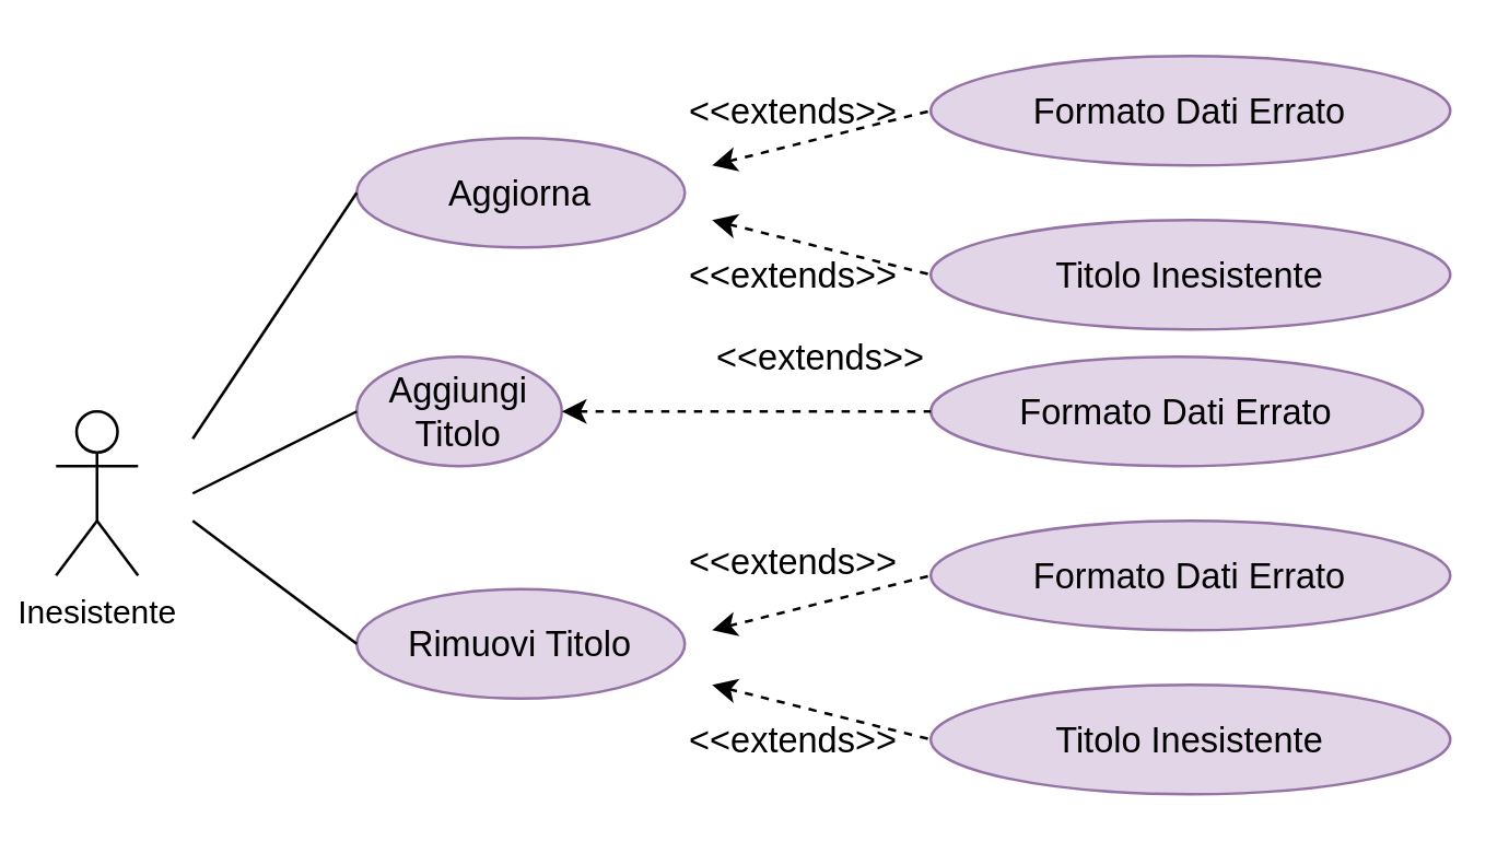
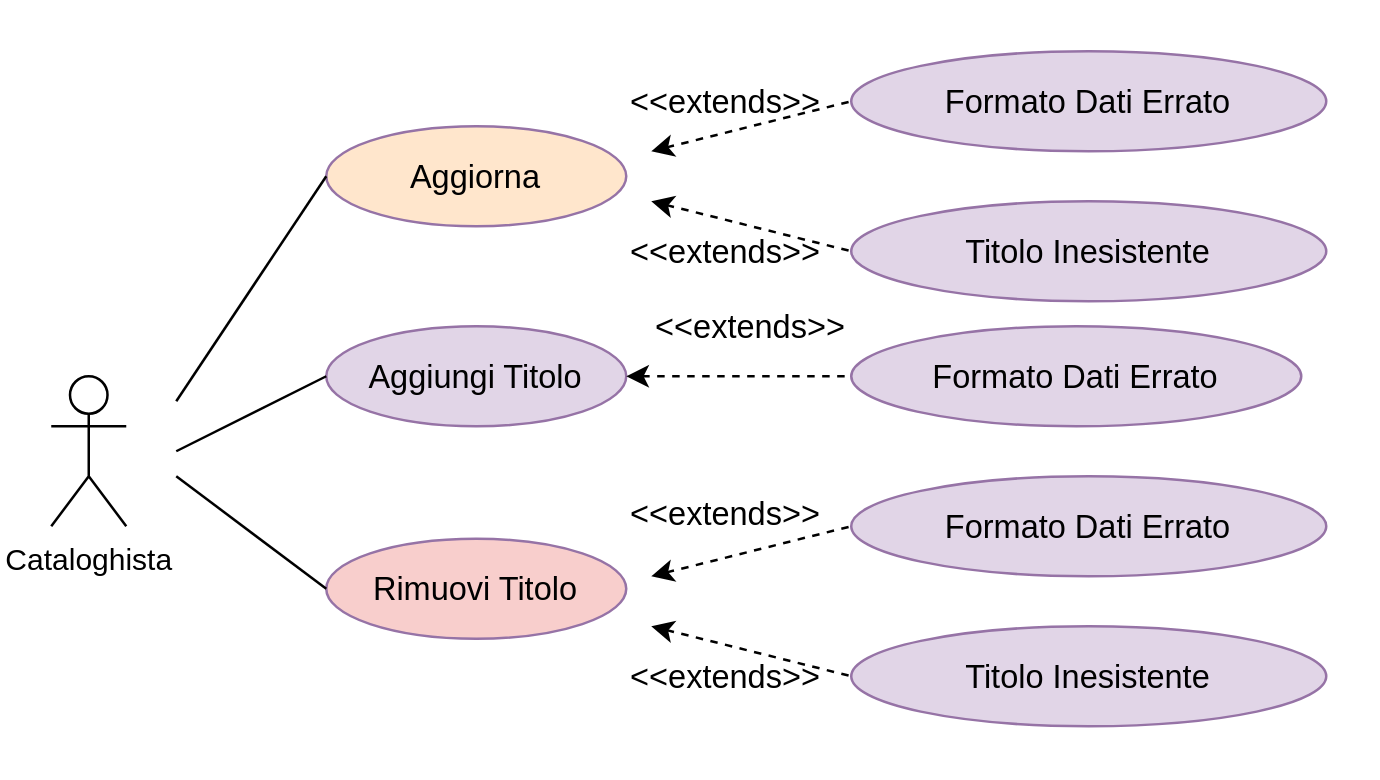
- <mxCell id="15" value="&lt;font style=&quot;font-size: 13px&quot;&gt;Aggiorna&lt;/font&gt;" style="ellipse;whiteSpace=wrap;html=1;fillColor=#e1d5e7;strokeColor=#9673a6;fontColor=default;" parent="1" vertex="1"><mxGeometry x="130" y="50" width="120" height="40" as="geometry" /></mxCell>
+ <mxCell id="15" value="&lt;font style=&quot;font-size: 13px&quot;&gt;Aggiorna&lt;/font&gt;" style="ellipse;whiteSpace=wrap;html=1;fillColor=#ffe6cc;strokeColor=#9673a6;fontColor=default;" parent="1" vertex="1"><mxGeometry x="130" y="50" width="120" height="40" as="geometry" /></mxCell>
- <mxCell id="3" value="&lt;font style=&quot;font-size: 13px&quot;&gt;Aggiungi Titolo&lt;/font&gt;" style="ellipse;whiteSpace=wrap;html=1;fillColor=#e1d5e7;strokeColor=#9673a6;fontColor=default;" parent="1" vertex="1"><mxGeometry x="130" y="130" width="75" height="40" as="geometry" /></mxCell>
+ <mxCell id="3" value="&lt;font style=&quot;font-size: 13px&quot;&gt;Aggiungi Titolo&lt;/font&gt;" style="ellipse;whiteSpace=wrap;html=1;fillColor=#e1d5e7;strokeColor=#9673a6;fontColor=default;" parent="1" vertex="1"><mxGeometry x="130" y="130" width="120" height="40" as="geometry" /></mxCell>
- <mxCell id="2" value="Inesistente" style="shape=umlActor;verticalLabelPosition=bottom;verticalAlign=top;html=1;outlineConnect=0;" parent="1" vertex="1"><mxGeometry x="20" y="150" width="30" height="60" as="geometry" /></mxCell>
+ <mxCell id="2" value="Cataloghista" style="shape=umlActor;verticalLabelPosition=bottom;verticalAlign=top;html=1;outlineConnect=0;" parent="1" vertex="1"><mxGeometry x="20" y="150" width="30" height="60" as="geometry" /></mxCell>
- <mxCell id="4" value="&lt;font style=&quot;font-size: 13px&quot;&gt;Rimuovi Titolo&lt;/font&gt;" style="ellipse;whiteSpace=wrap;html=1;fillColor=#e1d5e7;strokeColor=#9673a6;fontColor=default;" parent="1" vertex="1"><mxGeometry x="130" y="215" width="120" height="40" as="geometry" /></mxCell>
+ <mxCell id="4" value="&lt;font style=&quot;font-size: 13px&quot;&gt;Rimuovi Titolo&lt;/font&gt;" style="ellipse;whiteSpace=wrap;html=1;fillColor=#f8cecc;strokeColor=#9673a6;fontColor=default;" parent="1" vertex="1"><mxGeometry x="130" y="215" width="120" height="40" as="geometry" /></mxCell>
